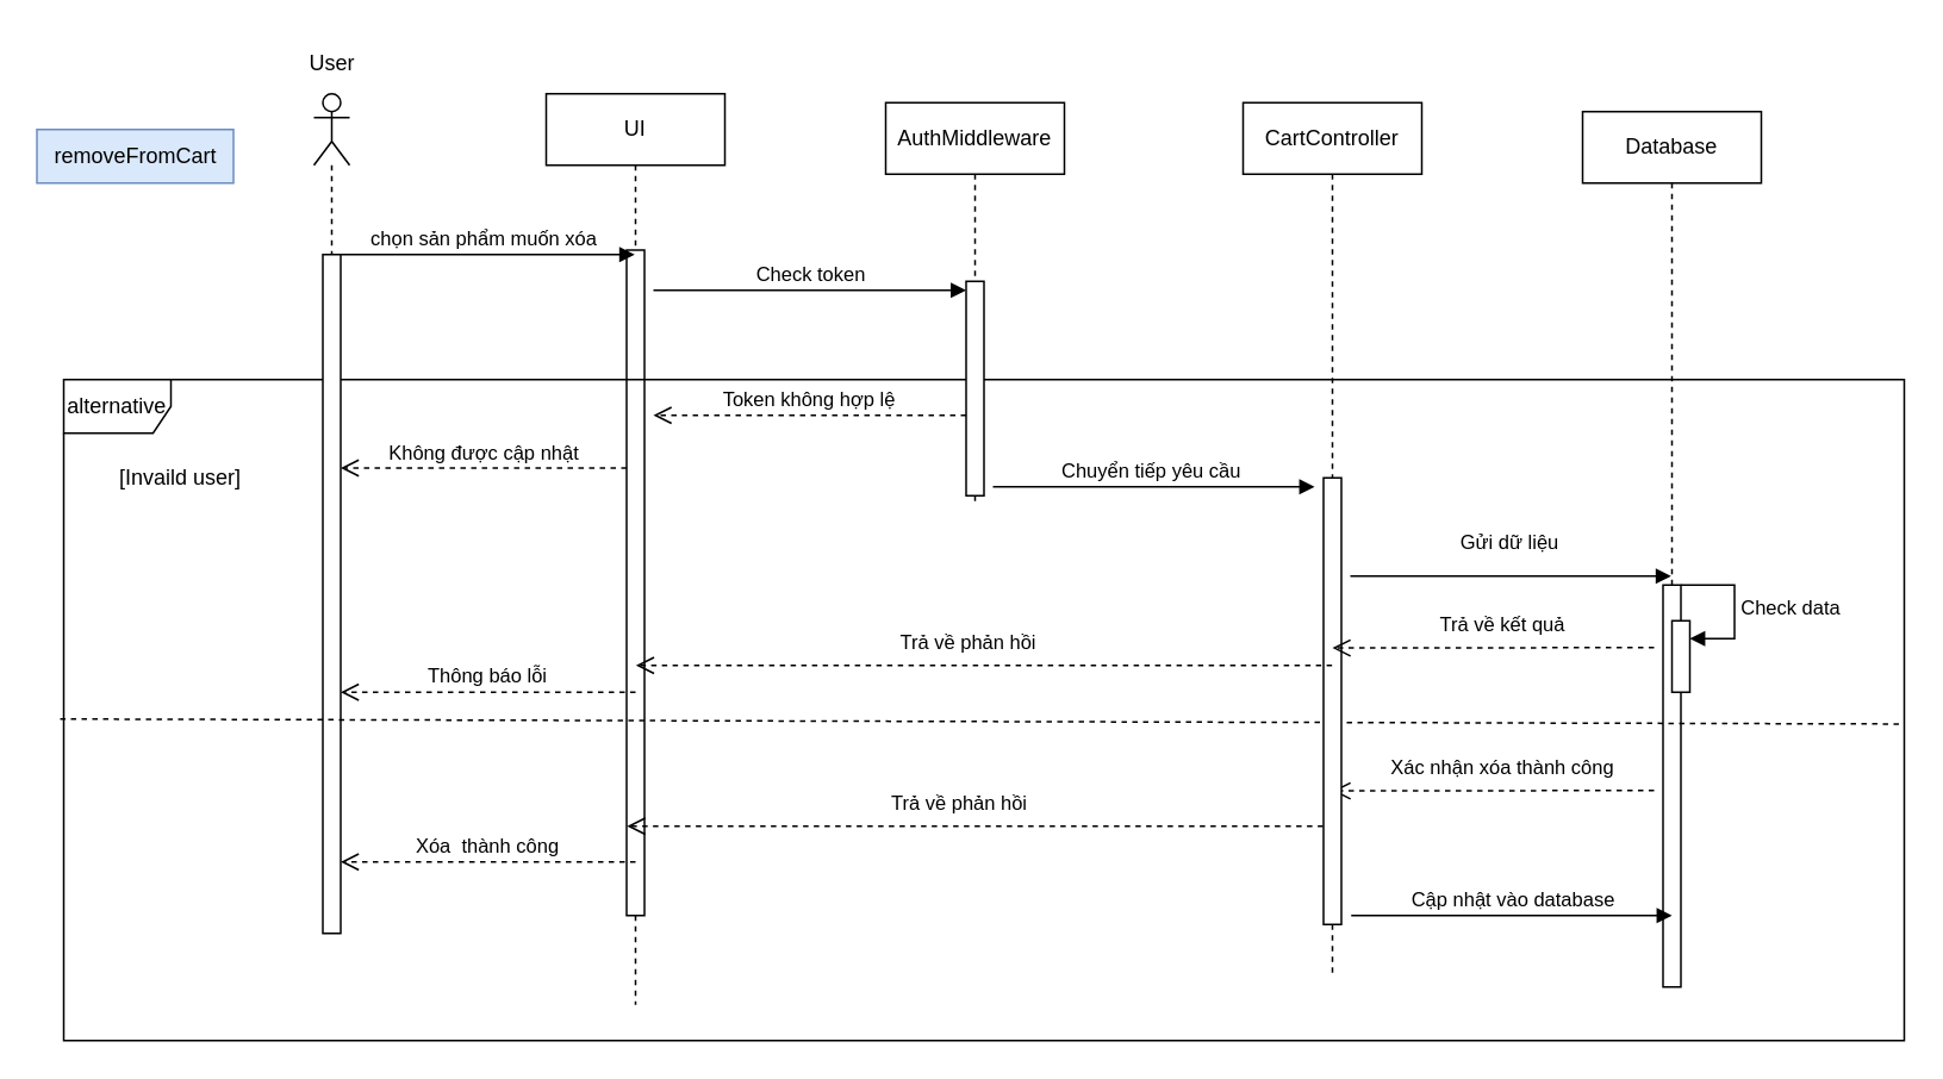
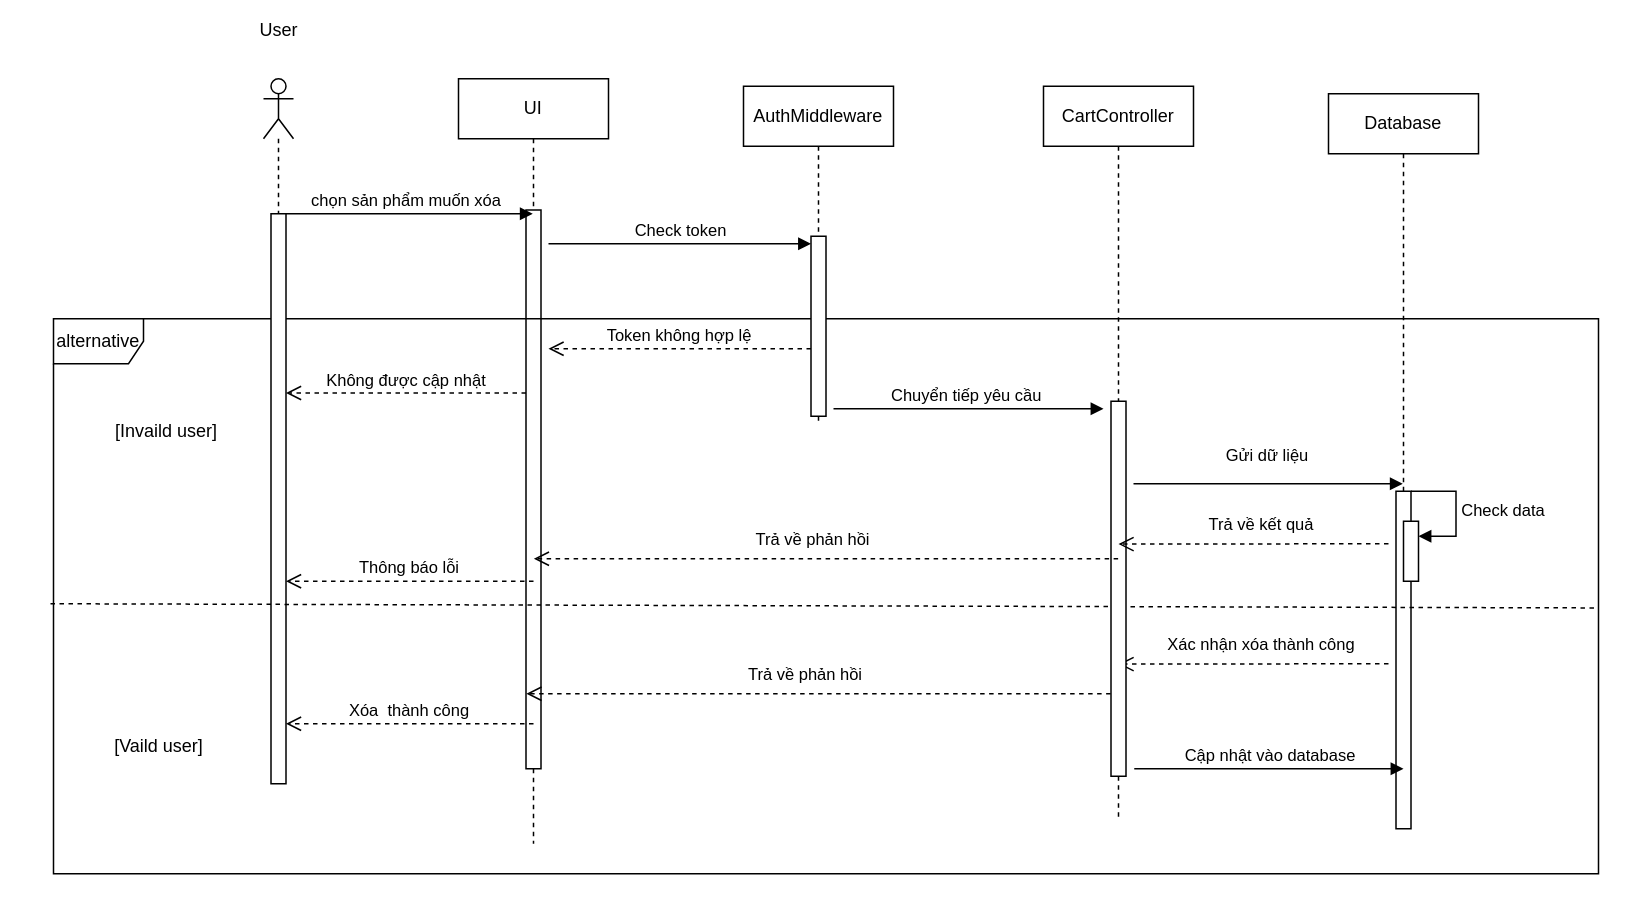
- <mxCell id="20" value="User" style="text;html=1;align=center;verticalAlign=middle;resizable=0;points=[];autosize=1;strokeColor=none;fillColor=none;" parent="1" vertex="1"><mxGeometry x="160" y="20" width="50" height="30" as="geometry" /></mxCell>
+ <mxCell id="20" value="User" style="text;html=1;align=center;verticalAlign=middle;resizable=0;points=[];autosize=1;strokeColor=none;fillColor=none;" parent="1" vertex="1"><mxGeometry x="160" y="5" width="50" height="30" as="geometry" /></mxCell>
- <mxCell id="2" value="removeFromCart" style="text;html=1;align=center;verticalAlign=middle;resizable=0;points=[];autosize=1;strokeColor=#6c8ebf;fillColor=#dae8fc;" parent="1" vertex="1"><mxGeometry x="20" y="72" width="110" height="30" as="geometry" /></mxCell>
- <mxCell id="10" value="[Invaild user]" style="text;html=1;align=center;verticalAlign=middle;resizable=0;points=[];autosize=1;strokeColor=none;fillColor=none;" parent="1" vertex="1"><mxGeometry x="55" y="252" width="90" height="30" as="geometry" /></mxCell>
+ <mxCell id="10" value="[Invaild user]" style="text;html=1;align=center;verticalAlign=middle;resizable=0;points=[];autosize=1;strokeColor=none;fillColor=none;" parent="1" vertex="1"><mxGeometry x="65" y="272" width="90" height="30" as="geometry" /></mxCell>
+ <mxCell id="11" value="[Vaild user]" style="text;html=1;align=center;verticalAlign=middle;resizable=0;points=[];autosize=1;strokeColor=none;fillColor=none;" parent="1" vertex="1"><mxGeometry x="65" y="482" width="80" height="30" as="geometry" /></mxCell>
